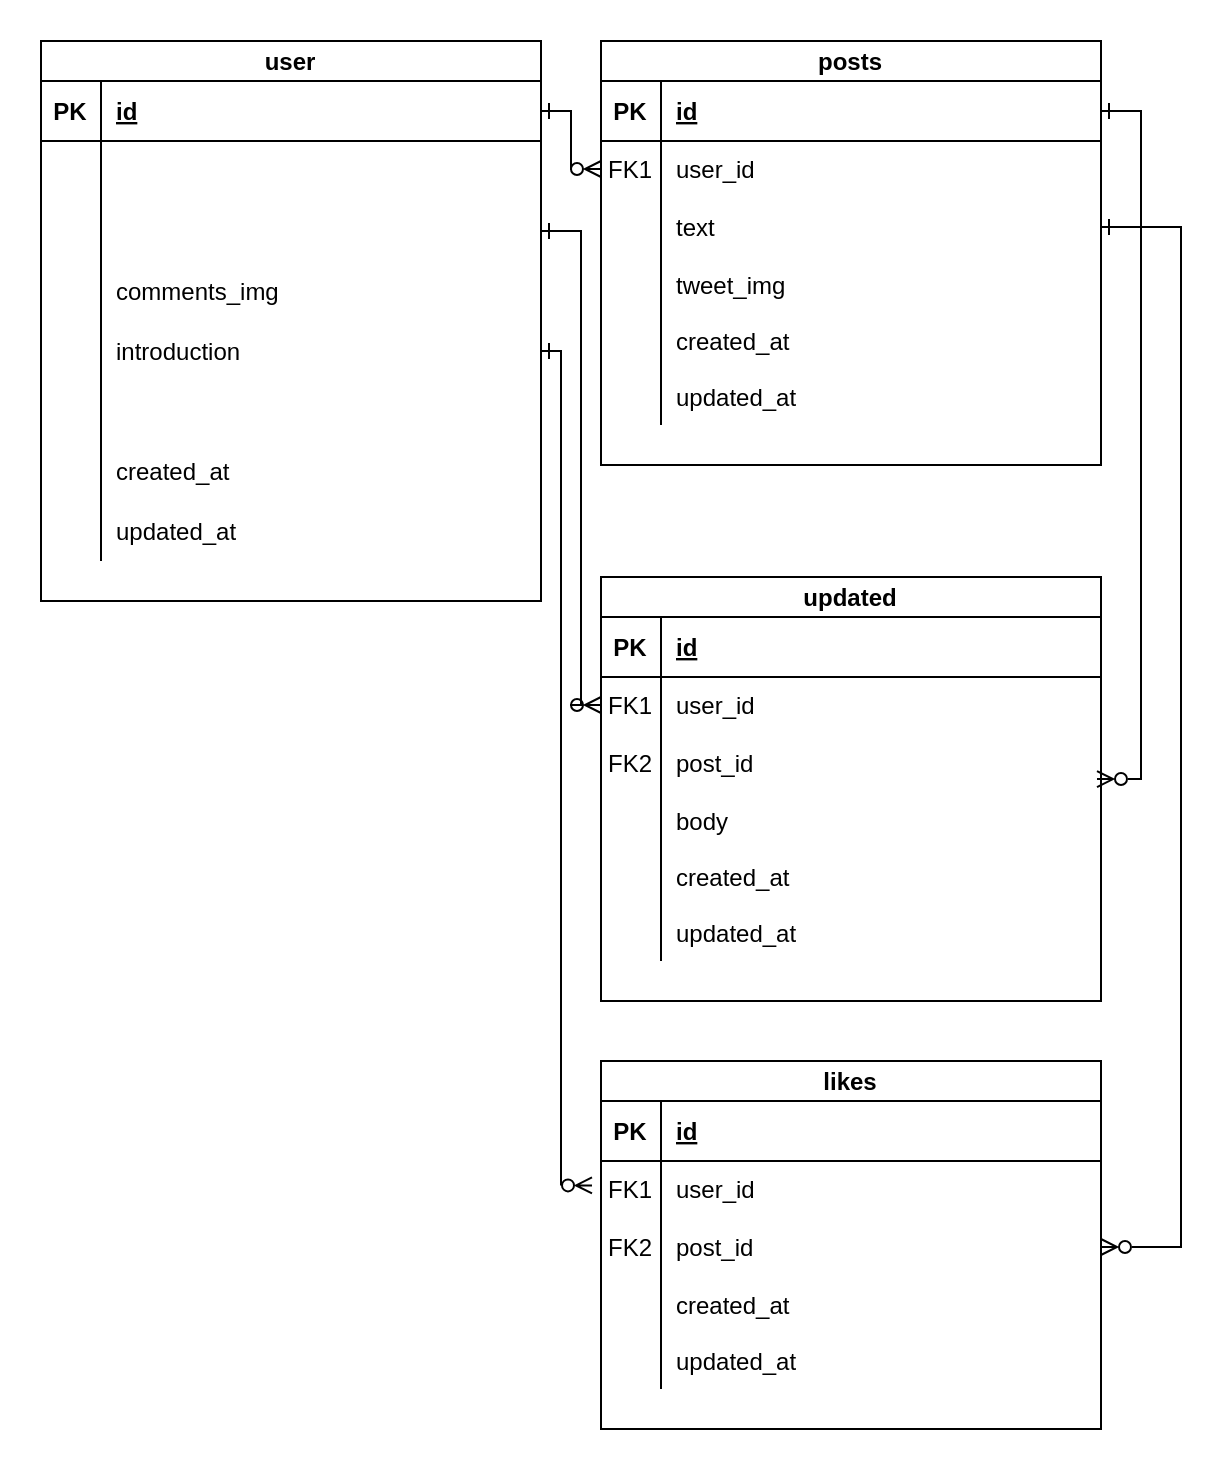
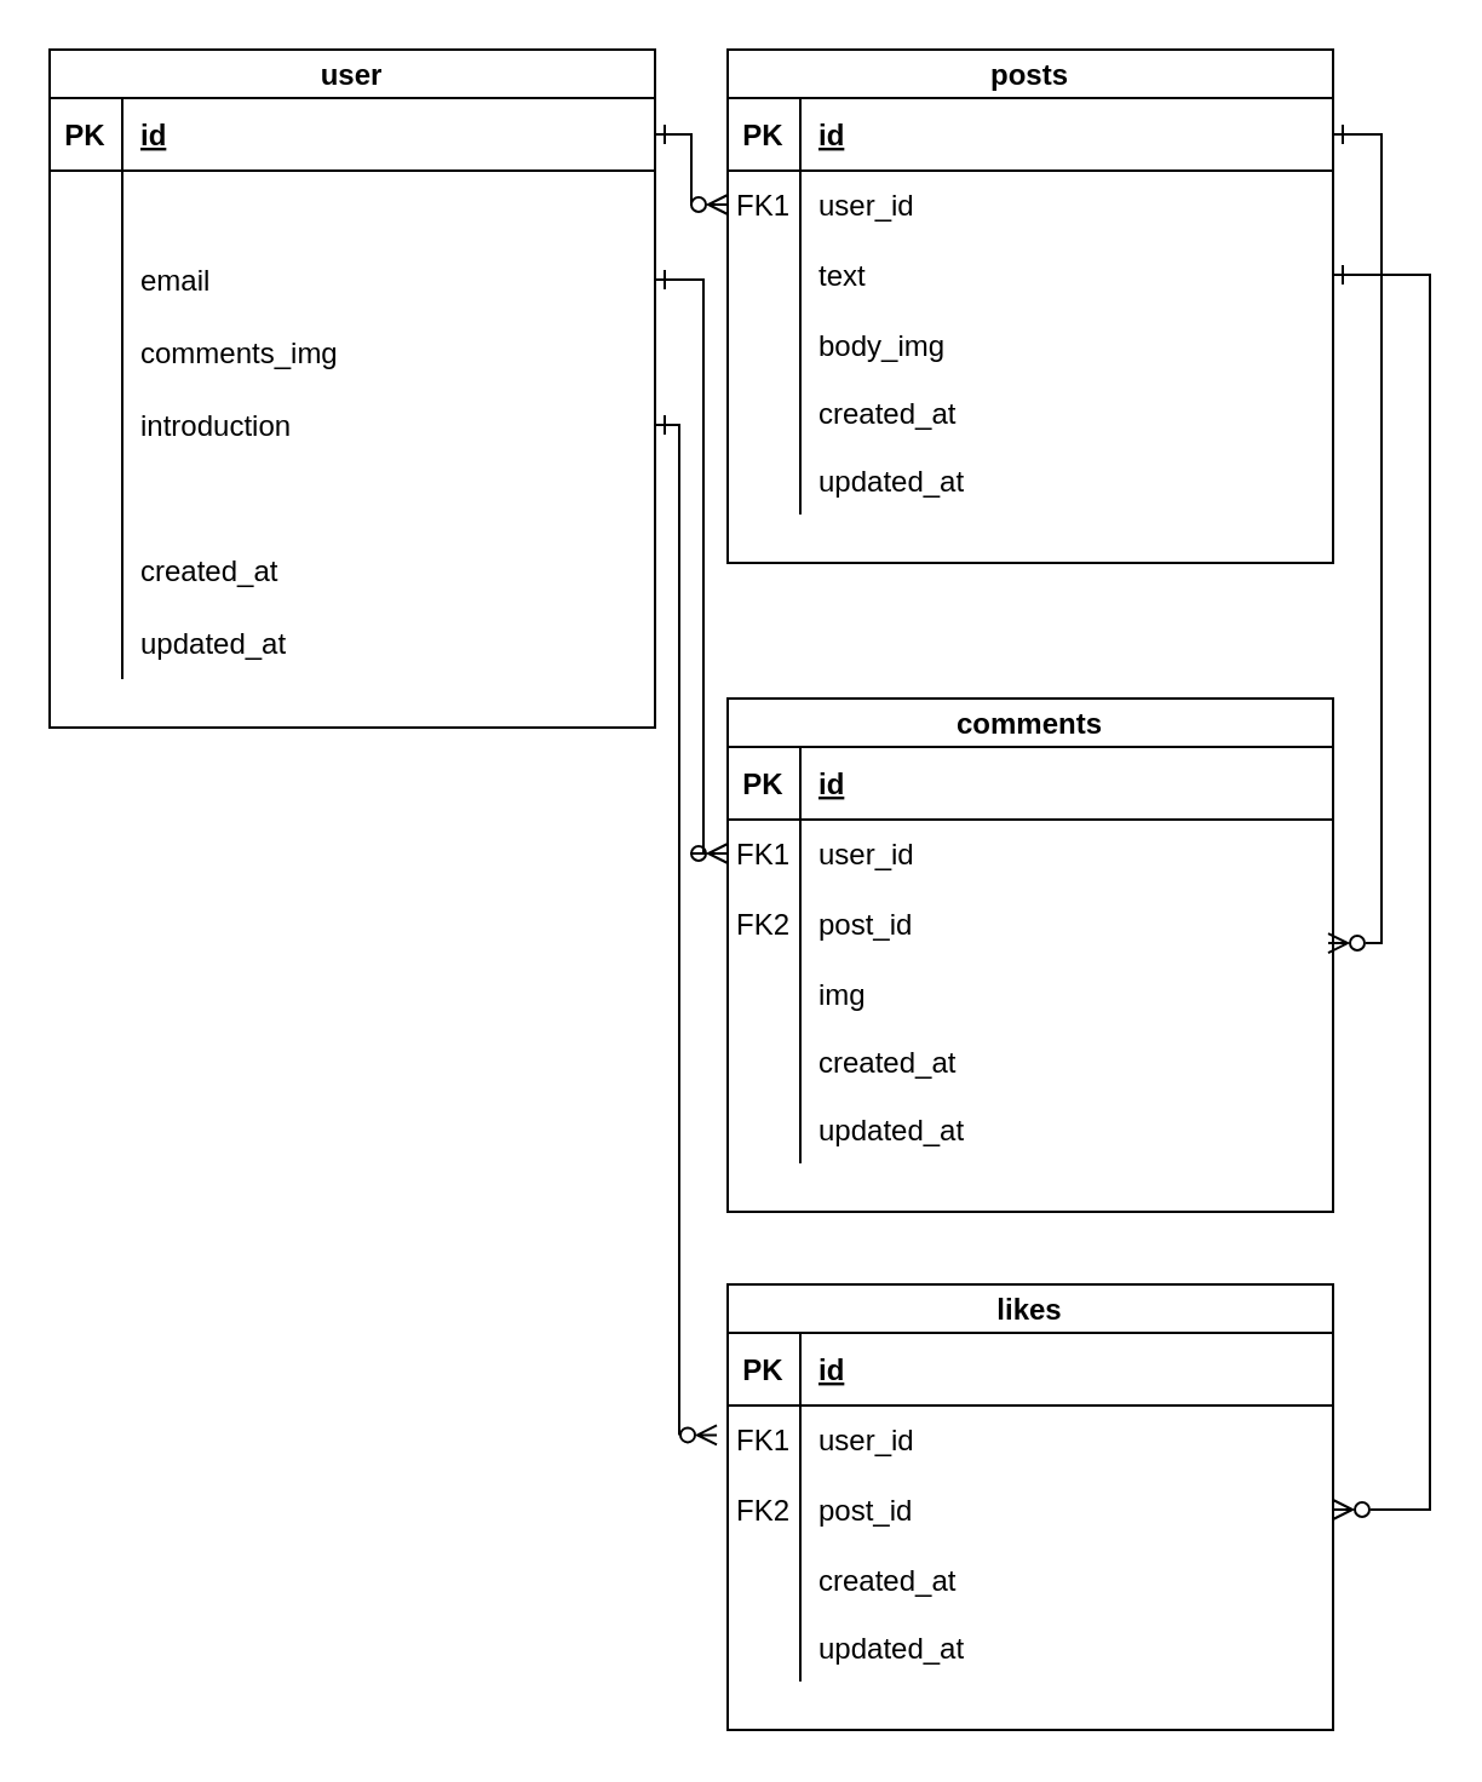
+ <mxCell id="11" value="email" style="shape=partialRectangle;overflow=hidden;connectable=0;fillColor=none;top=0;left=0;bottom=0;right=0;align=left;spacingLeft=6;" parent="9" vertex="1"><mxGeometry x="30" width="220" height="30" as="geometry"><mxRectangle width="220" height="30" as="alternateBounds" /></mxGeometry></mxCell>
- <mxCell id="38" value="tweet_img" style="shape=partialRectangle;overflow=hidden;connectable=0;fillColor=none;top=0;left=0;bottom=0;right=0;align=left;spacingLeft=6;" parent="36" vertex="1"><mxGeometry x="30" width="220" height="28" as="geometry"><mxRectangle width="220" height="28" as="alternateBounds" /></mxGeometry></mxCell>
+ <mxCell id="38" value="body_img" style="shape=partialRectangle;overflow=hidden;connectable=0;fillColor=none;top=0;left=0;bottom=0;right=0;align=left;spacingLeft=6;" parent="36" vertex="1"><mxGeometry x="30" width="220" height="28" as="geometry"><mxRectangle width="220" height="28" as="alternateBounds" /></mxGeometry></mxCell>
- <mxCell id="45" value="updated" style="shape=table;startSize=20;container=1;collapsible=1;childLayout=tableLayout;fixedRows=1;rowLines=0;fontStyle=1;align=center;resizeLast=1;" vertex="1" parent="1"><mxGeometry x="300" y="288" width="250" height="212" as="geometry"><mxRectangle x="124" y="70" width="70" height="30" as="alternateBounds" /></mxGeometry></mxCell>
+ <mxCell id="45" value="comments" style="shape=table;startSize=20;container=1;collapsible=1;childLayout=tableLayout;fixedRows=1;rowLines=0;fontStyle=1;align=center;resizeLast=1;" vertex="1" parent="1"><mxGeometry x="300" y="288" width="250" height="212" as="geometry"><mxRectangle x="124" y="70" width="70" height="30" as="alternateBounds" /></mxGeometry></mxCell>
- <mxCell id="57" value="body" style="shape=partialRectangle;overflow=hidden;connectable=0;fillColor=none;top=0;left=0;bottom=0;right=0;align=left;spacingLeft=6;" vertex="1" parent="55"><mxGeometry x="30" width="220" height="28" as="geometry"><mxRectangle width="220" height="28" as="alternateBounds" /></mxGeometry></mxCell>
+ <mxCell id="57" value="img" style="shape=partialRectangle;overflow=hidden;connectable=0;fillColor=none;top=0;left=0;bottom=0;right=0;align=left;spacingLeft=6;" vertex="1" parent="55"><mxGeometry x="30" width="220" height="28" as="geometry"><mxRectangle width="220" height="28" as="alternateBounds" /></mxGeometry></mxCell>
